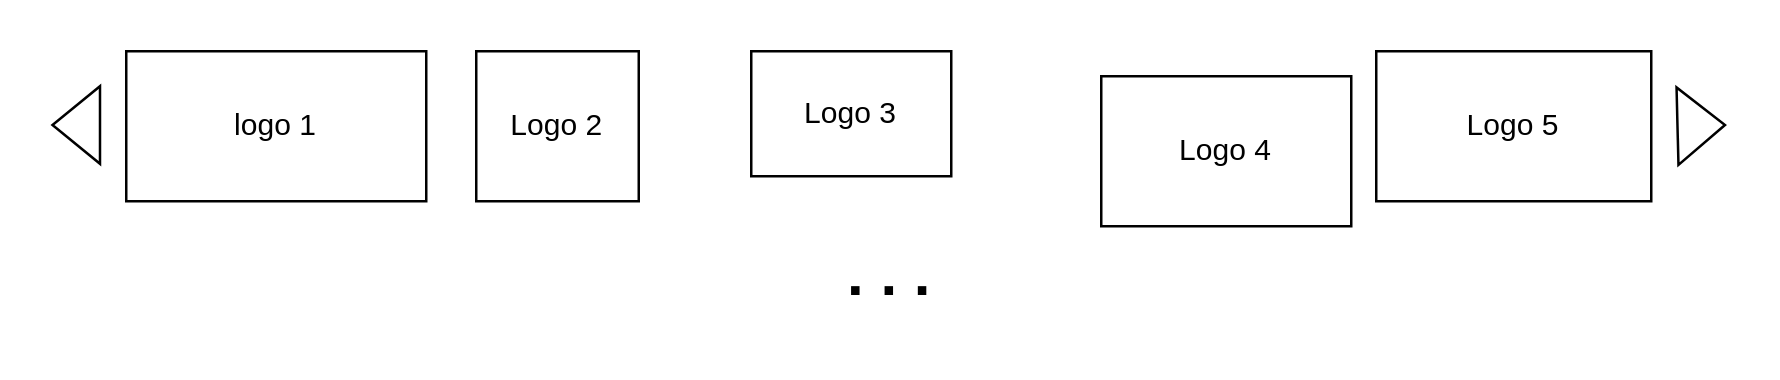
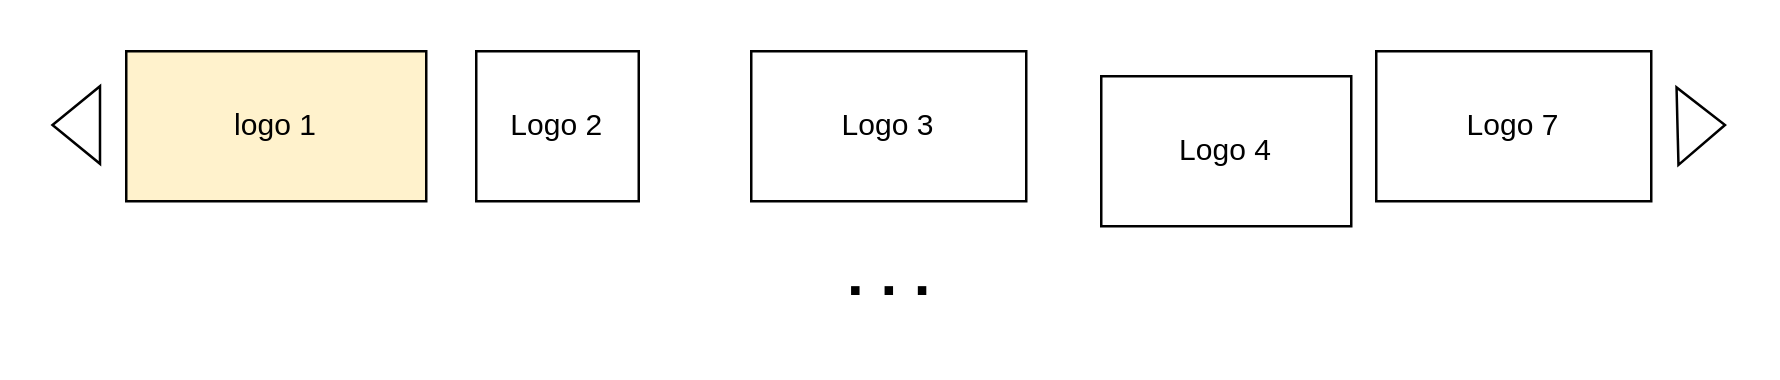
- <mxCell id="4" value="Logo 3" style="rounded=0;whiteSpace=wrap;html=1;" parent="1" vertex="1"><mxGeometry x="300" y="20" width="80" height="50" as="geometry" /></mxCell>
+ <mxCell id="4" value="Logo 3" style="rounded=0;whiteSpace=wrap;html=1;" parent="1" vertex="1"><mxGeometry x="300" y="20" width="110" height="60" as="geometry" /></mxCell>
- <mxCell id="2" value="logo 1" style="rounded=0;whiteSpace=wrap;html=1;" parent="1" vertex="1"><mxGeometry x="50" y="20" width="120" height="60" as="geometry" /></mxCell>
+ <mxCell id="2" value="logo 1" style="rounded=0;whiteSpace=wrap;html=1;fillColor=#fff2cc;" parent="1" vertex="1"><mxGeometry x="50" y="20" width="120" height="60" as="geometry" /></mxCell>
- <mxCell id="6" value="Logo 5" style="rounded=0;whiteSpace=wrap;html=1;" parent="1" vertex="1"><mxGeometry x="550" y="20" width="110" height="60" as="geometry" /></mxCell>
+ <mxCell id="6" value="Logo 7" style="rounded=0;whiteSpace=wrap;html=1;" parent="1" vertex="1"><mxGeometry x="550" y="20" width="110" height="60" as="geometry" /></mxCell>
